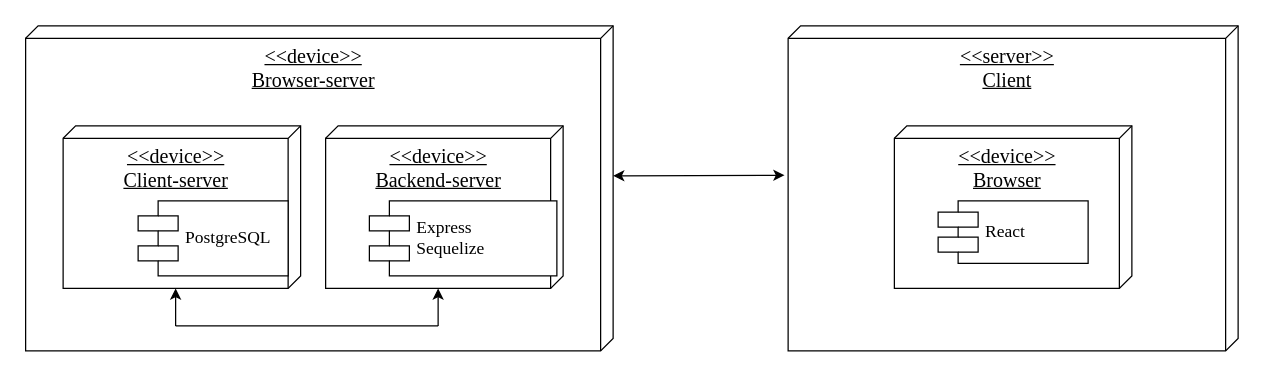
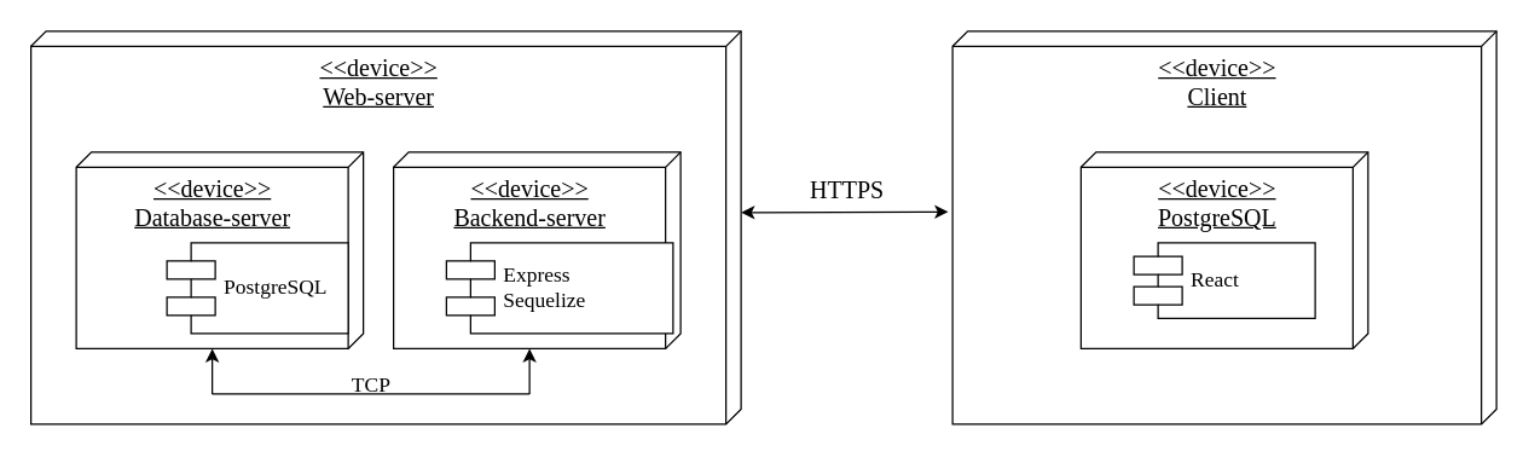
- <mxCell id="2" value="&lt;div style=&quot;font-size: 16px;&quot;&gt;&lt;span style=&quot;font-family: _8ddvlm89t3o7TVZu2hQ; background-color: initial;&quot;&gt;&amp;lt;&amp;lt;device&amp;gt;&amp;gt;&lt;/span&gt;&lt;br&gt;&lt;/div&gt;&lt;div style=&quot;font-size: 16px;&quot;&gt;&lt;font style=&quot;font-size: 16px;&quot; face=&quot;_8ddvlm89t3o7TVZu2hQ&quot;&gt;Browser-server&lt;/font&gt;&lt;/div&gt;" style="verticalAlign=top;align=center;spacingTop=8;spacingLeft=2;spacingRight=12;shape=cube;size=10;direction=south;fontStyle=4;html=1;rounded=0;shadow=0;comic=0;labelBackgroundColor=none;strokeWidth=1;fontFamily=Verdana;fontSize=12" parent="1" vertex="1"><mxGeometry x="20" y="20" width="470" height="260" as="geometry" /></mxCell>
+ <mxCell id="2" value="&lt;div style=&quot;font-size: 16px;&quot;&gt;&lt;span style=&quot;font-family: _8ddvlm89t3o7TVZu2hQ; background-color: initial;&quot;&gt;&amp;lt;&amp;lt;device&amp;gt;&amp;gt;&lt;/span&gt;&lt;br&gt;&lt;/div&gt;&lt;div style=&quot;font-size: 16px;&quot;&gt;&lt;font style=&quot;font-size: 16px;&quot; face=&quot;_8ddvlm89t3o7TVZu2hQ&quot;&gt;Web-server&lt;/font&gt;&lt;/div&gt;" style="verticalAlign=top;align=center;spacingTop=8;spacingLeft=2;spacingRight=12;shape=cube;size=10;direction=south;fontStyle=4;html=1;rounded=0;shadow=0;comic=0;labelBackgroundColor=none;strokeWidth=1;fontFamily=Verdana;fontSize=12" parent="1" vertex="1"><mxGeometry x="20" y="20" width="470" height="260" as="geometry" /></mxCell>
- <mxCell id="7" value="&lt;div style=&quot;font-size: 16px;&quot;&gt;&lt;span style=&quot;font-family: _8ddvlm89t3o7TVZu2hQ; background-color: initial;&quot;&gt;&amp;lt;&amp;lt;server&amp;gt;&amp;gt;&lt;/span&gt;&lt;br&gt;&lt;/div&gt;&lt;div style=&quot;font-size: 16px;&quot;&gt;&lt;font face=&quot;_8ddvlm89t3o7TVZu2hQ&quot;&gt;Client&lt;/font&gt;&lt;/div&gt;" style="verticalAlign=top;align=center;spacingTop=8;spacingLeft=2;spacingRight=12;shape=cube;size=10;direction=south;fontStyle=4;html=1;rounded=0;shadow=0;comic=0;labelBackgroundColor=none;strokeWidth=1;fontFamily=Verdana;fontSize=12" parent="1" vertex="1"><mxGeometry x="630" y="20" width="360" height="260" as="geometry" /></mxCell>
+ <mxCell id="7" value="&lt;div style=&quot;font-size: 16px;&quot;&gt;&lt;span style=&quot;font-family: _8ddvlm89t3o7TVZu2hQ; background-color: initial;&quot;&gt;&amp;lt;&amp;lt;device&amp;gt;&amp;gt;&lt;/span&gt;&lt;br&gt;&lt;/div&gt;&lt;div style=&quot;font-size: 16px;&quot;&gt;&lt;font face=&quot;_8ddvlm89t3o7TVZu2hQ&quot;&gt;Client&lt;/font&gt;&lt;/div&gt;" style="verticalAlign=top;align=center;spacingTop=8;spacingLeft=2;spacingRight=12;shape=cube;size=10;direction=south;fontStyle=4;html=1;rounded=0;shadow=0;comic=0;labelBackgroundColor=none;strokeWidth=1;fontFamily=Verdana;fontSize=12" parent="1" vertex="1"><mxGeometry x="630" y="20" width="360" height="260" as="geometry" /></mxCell>
+ <mxCell id="11" value="&lt;font face=&quot;Times New Roman&quot; style=&quot;font-size: 16px;&quot;&gt;HTTPS&lt;/font&gt;" style="text;html=1;align=center;verticalAlign=middle;resizable=0;points=[];autosize=1;strokeColor=none;fillColor=none;" parent="1" vertex="1"><mxGeometry x="525" y="110" width="70" height="30" as="geometry" /></mxCell>
- <mxCell id="3" value="&lt;div style=&quot;font-size: 16px;&quot;&gt;&lt;span style=&quot;font-family: _8ddvlm89t3o7TVZu2hQ; background-color: initial;&quot;&gt;&amp;lt;&amp;lt;device&amp;gt;&amp;gt;&lt;/span&gt;&lt;br&gt;&lt;/div&gt;&lt;div style=&quot;font-size: 16px;&quot;&gt;&lt;font style=&quot;font-size: 16px;&quot; face=&quot;_8ddvlm89t3o7TVZu2hQ&quot;&gt;Client-server&lt;/font&gt;&lt;/div&gt;" style="verticalAlign=top;align=center;spacingTop=8;spacingLeft=2;spacingRight=12;shape=cube;size=10;direction=south;fontStyle=4;html=1;rounded=0;shadow=0;comic=0;labelBackgroundColor=none;strokeWidth=1;fontFamily=Verdana;fontSize=12" parent="1" vertex="1"><mxGeometry x="50" y="100" width="190" height="130" as="geometry" /></mxCell>
+ <mxCell id="3" value="&lt;div style=&quot;font-size: 16px;&quot;&gt;&lt;span style=&quot;font-family: _8ddvlm89t3o7TVZu2hQ; background-color: initial;&quot;&gt;&amp;lt;&amp;lt;device&amp;gt;&amp;gt;&lt;/span&gt;&lt;br&gt;&lt;/div&gt;&lt;div style=&quot;font-size: 16px;&quot;&gt;&lt;font style=&quot;font-size: 16px;&quot; face=&quot;_8ddvlm89t3o7TVZu2hQ&quot;&gt;Database-server&lt;/font&gt;&lt;/div&gt;" style="verticalAlign=top;align=center;spacingTop=8;spacingLeft=2;spacingRight=12;shape=cube;size=10;direction=south;fontStyle=4;html=1;rounded=0;shadow=0;comic=0;labelBackgroundColor=none;strokeWidth=1;fontFamily=Verdana;fontSize=12" parent="1" vertex="1"><mxGeometry x="50" y="100" width="190" height="130" as="geometry" /></mxCell>
- <mxCell id="8" value="&lt;div style=&quot;font-size: 16px;&quot;&gt;&lt;span style=&quot;font-family: _8ddvlm89t3o7TVZu2hQ; background-color: initial;&quot;&gt;&amp;lt;&amp;lt;device&amp;gt;&amp;gt;&lt;/span&gt;&lt;br&gt;&lt;/div&gt;&lt;div style=&quot;font-size: 16px;&quot;&gt;&lt;font style=&quot;font-size: 16px;&quot; face=&quot;_8ddvlm89t3o7TVZu2hQ&quot;&gt;Browser&lt;/font&gt;&lt;/div&gt;" style="verticalAlign=top;align=center;spacingTop=8;spacingLeft=2;spacingRight=12;shape=cube;size=10;direction=south;fontStyle=4;html=1;rounded=0;shadow=0;comic=0;labelBackgroundColor=none;strokeWidth=1;fontFamily=Verdana;fontSize=12" parent="1" vertex="1"><mxGeometry x="715" y="100" width="190" height="130" as="geometry" /></mxCell>
+ <mxCell id="8" value="&lt;div style=&quot;font-size: 16px;&quot;&gt;&lt;span style=&quot;font-family: _8ddvlm89t3o7TVZu2hQ; background-color: initial;&quot;&gt;&amp;lt;&amp;lt;device&amp;gt;&amp;gt;&lt;/span&gt;&lt;br&gt;&lt;/div&gt;&lt;div style=&quot;font-size: 16px;&quot;&gt;&lt;font style=&quot;font-size: 16px;&quot; face=&quot;_8ddvlm89t3o7TVZu2hQ&quot;&gt;PostgreSQL&lt;/font&gt;&lt;/div&gt;" style="verticalAlign=top;align=center;spacingTop=8;spacingLeft=2;spacingRight=12;shape=cube;size=10;direction=south;fontStyle=4;html=1;rounded=0;shadow=0;comic=0;labelBackgroundColor=none;strokeWidth=1;fontFamily=Verdana;fontSize=12" parent="1" vertex="1"><mxGeometry x="715" y="100" width="190" height="130" as="geometry" /></mxCell>
+ <mxCell id="15" value="&lt;font style=&quot;font-size: 14px;&quot; face=&quot;Times New Roman&quot;&gt;TCP&lt;/font&gt;" style="text;html=1;align=center;verticalAlign=middle;resizable=0;points=[];autosize=1;strokeColor=none;fillColor=none;strokeWidth=8;" vertex="1" parent="1"><mxGeometry x="220" y="240" width="50" height="30" as="geometry" /></mxCell>
